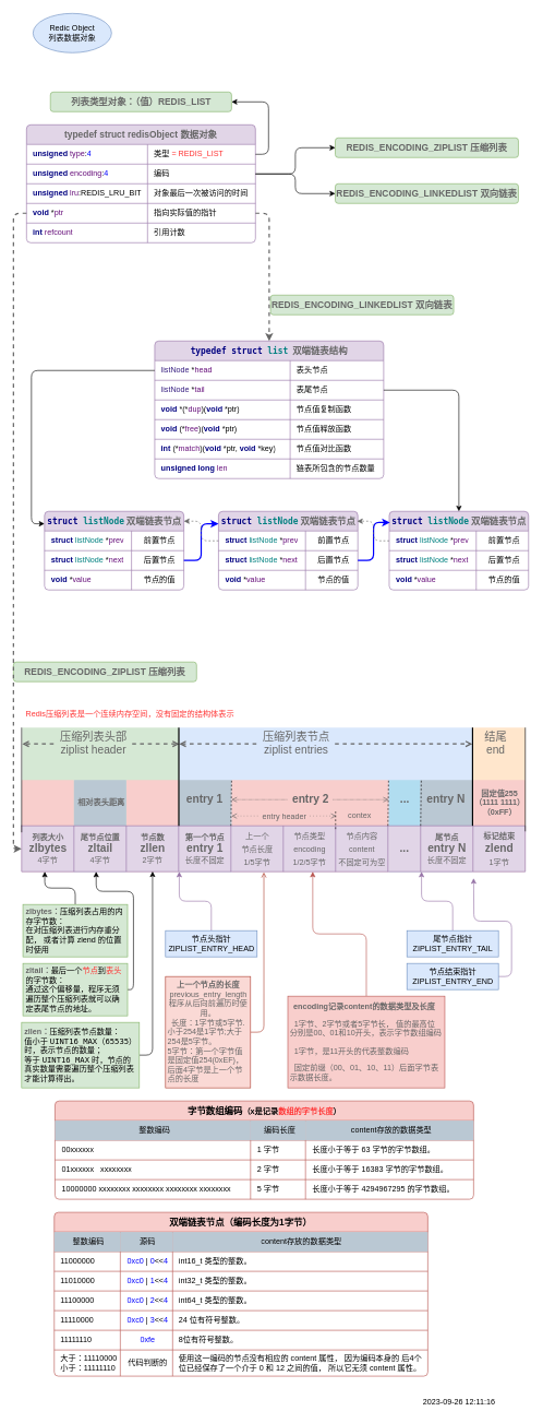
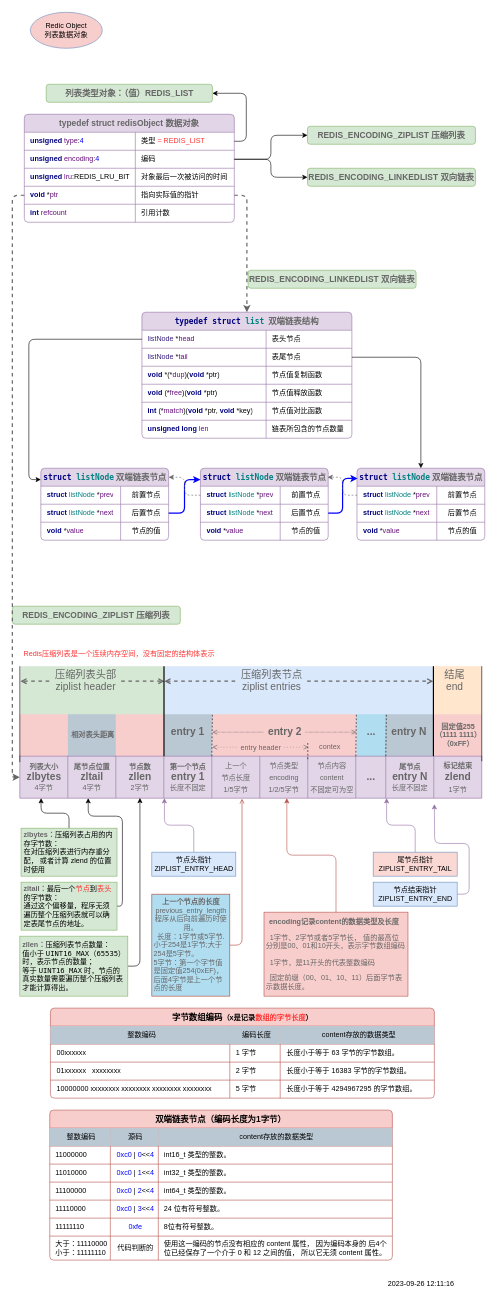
- <mxCell id="2" value="Redic Object&lt;br&gt;列表数据对象" style="ellipse;whiteSpace=wrap;html=1;fillColor=#dae8fc;strokeColor=#6c8ebf;" parent="1" vertex="1"><mxGeometry x="50" y="20" width="120" height="60" as="geometry" /></mxCell>
+ <mxCell id="2" value="Redic Object&lt;br&gt;列表数据对象" style="ellipse;whiteSpace=wrap;html=1;fillColor=#f8cecc;strokeColor=#6c8ebf;" parent="1" vertex="1"><mxGeometry x="50" y="20" width="120" height="60" as="geometry" /></mxCell>
- <mxCell id="84" value="尾节点指针&lt;br&gt;ZIPLIST_ENTRY_TAIL" style="whiteSpace=wrap;html=1;rounded=0;comic=0;pointerEvents=1;align=center;fillColor=#dae8fc;strokeColor=#6c8ebf;" parent="1" vertex="1"><mxGeometry x="621.5" y="1420" width="140" height="40" as="geometry" /></mxCell>
+ <mxCell id="84" value="尾节点指针&lt;br&gt;ZIPLIST_ENTRY_TAIL" style="whiteSpace=wrap;html=1;rounded=0;comic=0;pointerEvents=1;align=center;fillColor=#fad9d5;strokeColor=#6c8ebf;" parent="1" vertex="1"><mxGeometry x="621.5" y="1420" width="140" height="40" as="geometry" /></mxCell>
- <mxCell id="89" value="&lt;span style=&quot;color: rgb(102 , 102 , 102)&quot;&gt;&lt;b&gt;上一个节点的长度&lt;br&gt;&lt;/b&gt;&lt;/span&gt;&lt;font color=&quot;#666666&quot;&gt;previous_entry_length&lt;/font&gt;&lt;br style=&quot;color: rgb(102 , 102 , 102)&quot;&gt;&lt;font color=&quot;#666666&quot;&gt;程序从后向前遍历时使用。&lt;/font&gt;&lt;br&gt;&lt;font color=&quot;#666666&quot;&gt;长度：1字节或5字节.&lt;/font&gt;&lt;br&gt;&lt;div style=&quot;text-align: left&quot;&gt;&lt;font color=&quot;#666666&quot;&gt;小于254是1字节;&lt;/font&gt;&lt;span style=&quot;color: rgb(102 , 102 , 102)&quot;&gt;大于254是5字节。&lt;/span&gt;&lt;/div&gt;&lt;div style=&quot;text-align: left&quot;&gt;&lt;font color=&quot;#666666&quot;&gt;5字节：第一个字节值是固定值254(0xEF)，后面4字节是上一个节点的长度&lt;/font&gt;&lt;/div&gt;" style="whiteSpace=wrap;html=1;rounded=0;comic=0;pointerEvents=1;fillColor=#fad9d5;align=center;strokeColor=#ae4132;spacing=4;" parent="1" vertex="1"><mxGeometry x="252.5" y="1490" width="130" height="170" as="geometry" /></mxCell>
+ <mxCell id="89" value="&lt;span style=&quot;color: rgb(102 , 102 , 102)&quot;&gt;&lt;b&gt;上一个节点的长度&lt;br&gt;&lt;/b&gt;&lt;/span&gt;&lt;font color=&quot;#666666&quot;&gt;previous_entry_length&lt;/font&gt;&lt;br style=&quot;color: rgb(102 , 102 , 102)&quot;&gt;&lt;font color=&quot;#666666&quot;&gt;程序从后向前遍历时使用。&lt;/font&gt;&lt;br&gt;&lt;font color=&quot;#666666&quot;&gt;长度：1字节或5字节.&lt;/font&gt;&lt;br&gt;&lt;div style=&quot;text-align: left&quot;&gt;&lt;font color=&quot;#666666&quot;&gt;小于254是1字节;&lt;/font&gt;&lt;span style=&quot;color: rgb(102 , 102 , 102)&quot;&gt;大于254是5字节。&lt;/span&gt;&lt;/div&gt;&lt;div style=&quot;text-align: left&quot;&gt;&lt;font color=&quot;#666666&quot;&gt;5字节：第一个字节值是固定值254(0xEF)，后面4字节是上一个节点的长度&lt;/font&gt;&lt;/div&gt;" style="whiteSpace=wrap;html=1;rounded=0;comic=0;pointerEvents=1;fillColor=#b1ddf0;align=center;strokeColor=#ae4132;spacing=4;" parent="1" vertex="1"><mxGeometry x="252.5" y="1490" width="130" height="170" as="geometry" /></mxCell>
